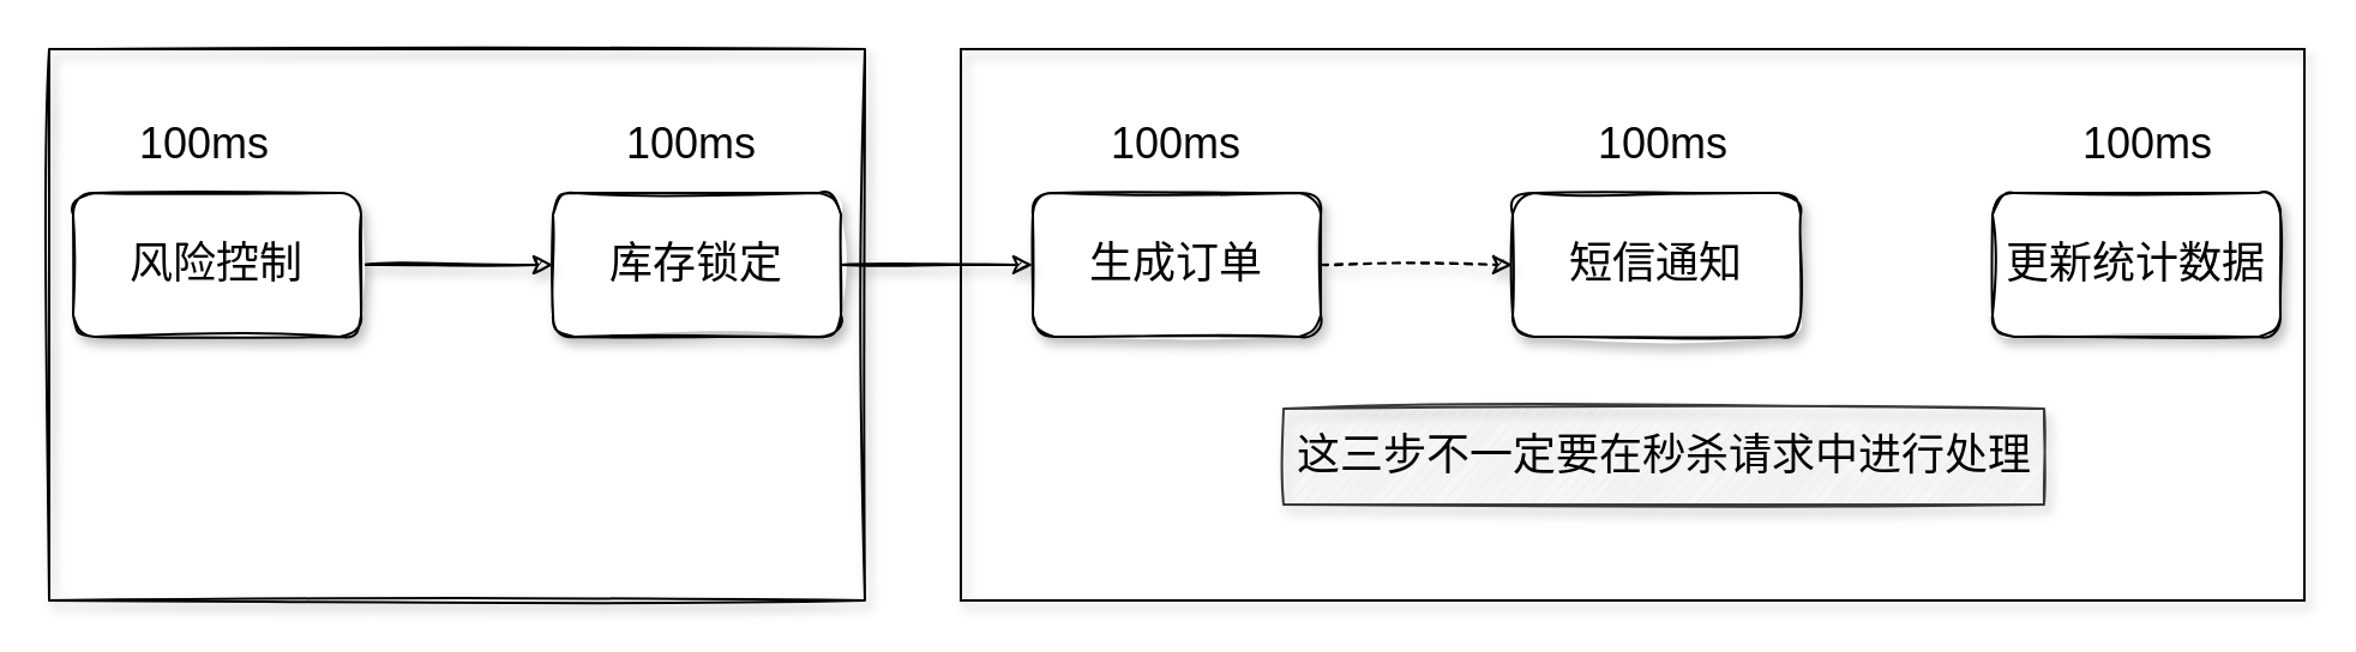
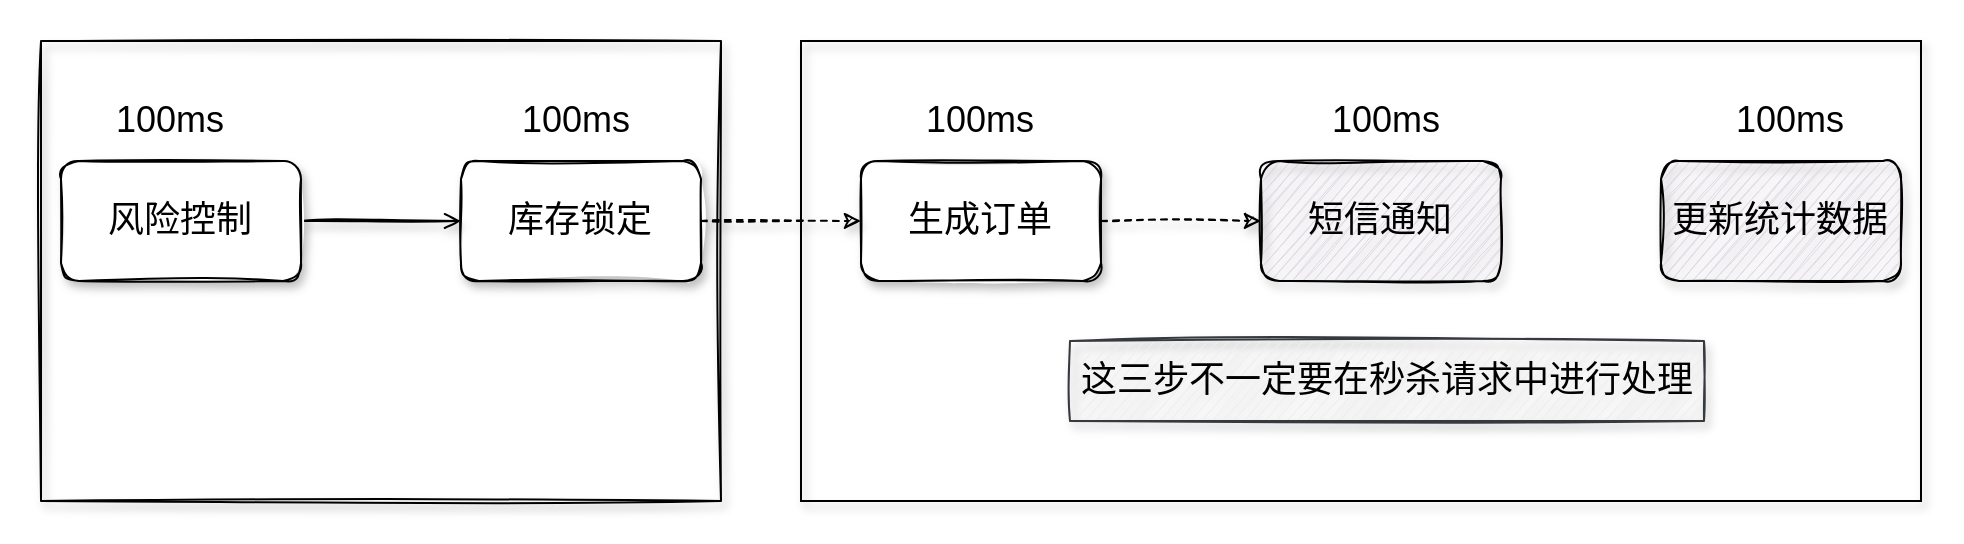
- <mxCell id="9" value="" style="edgeStyle=orthogonalEdgeStyle;rounded=0;orthogonalLoop=1;jettySize=auto;html=1;shadow=1;sketch=1;fontSize=18;" edge="1" parent="2" source="10" target="3"><mxGeometry relative="1" as="geometry" /></mxCell>
+ <mxCell id="9" value="" style="edgeStyle=orthogonalEdgeStyle;rounded=0;orthogonalLoop=1;jettySize=auto;html=1;shadow=1;sketch=1;fontSize=18;endArrow=open;" edge="1" parent="2" source="10" target="3"><mxGeometry relative="1" as="geometry" /></mxCell>
- <mxCell id="5" value="" style="edgeStyle=orthogonalEdgeStyle;rounded=0;orthogonalLoop=1;jettySize=auto;html=1;labelBorderColor=none;shadow=1;sketch=1;fontSize=18;" edge="1" parent="2" source="3" target="4"><mxGeometry relative="1" as="geometry" /></mxCell>
+ <mxCell id="5" value="" style="edgeStyle=orthogonalEdgeStyle;rounded=0;orthogonalLoop=1;jettySize=auto;html=1;labelBorderColor=none;shadow=1;sketch=1;fontSize=18;dashed=1;" edge="1" parent="2" source="3" target="4"><mxGeometry relative="1" as="geometry" /></mxCell>
- <mxCell id="6" value="短信通知" style="whiteSpace=wrap;rounded=1;shadow=1;strokeWidth=1;glass=0;html=1;labelBorderColor=none;sketch=1;fontSize=18;" vertex="1" parent="2"><mxGeometry x="600" width="120" height="60" as="geometry" /></mxCell>
+ <mxCell id="6" value="短信通知" style="whiteSpace=wrap;rounded=1;shadow=1;strokeWidth=1;glass=0;html=1;labelBorderColor=none;sketch=1;fontSize=18;fillColor=#e1d5e7;" vertex="1" parent="2"><mxGeometry x="600" width="120" height="60" as="geometry" /></mxCell>
- <mxCell id="8" value="更新统计数据" style="whiteSpace=wrap;rounded=1;shadow=1;strokeWidth=1;glass=0;html=1;labelBorderColor=none;sketch=1;fontSize=18;" vertex="1" parent="2"><mxGeometry x="800" width="120" height="60" as="geometry" /></mxCell>
+ <mxCell id="8" value="更新统计数据" style="whiteSpace=wrap;rounded=1;shadow=1;strokeWidth=1;glass=0;html=1;labelBorderColor=none;sketch=1;fontSize=18;fillColor=#e1d5e7;" vertex="1" parent="2"><mxGeometry x="800" width="120" height="60" as="geometry" /></mxCell>
